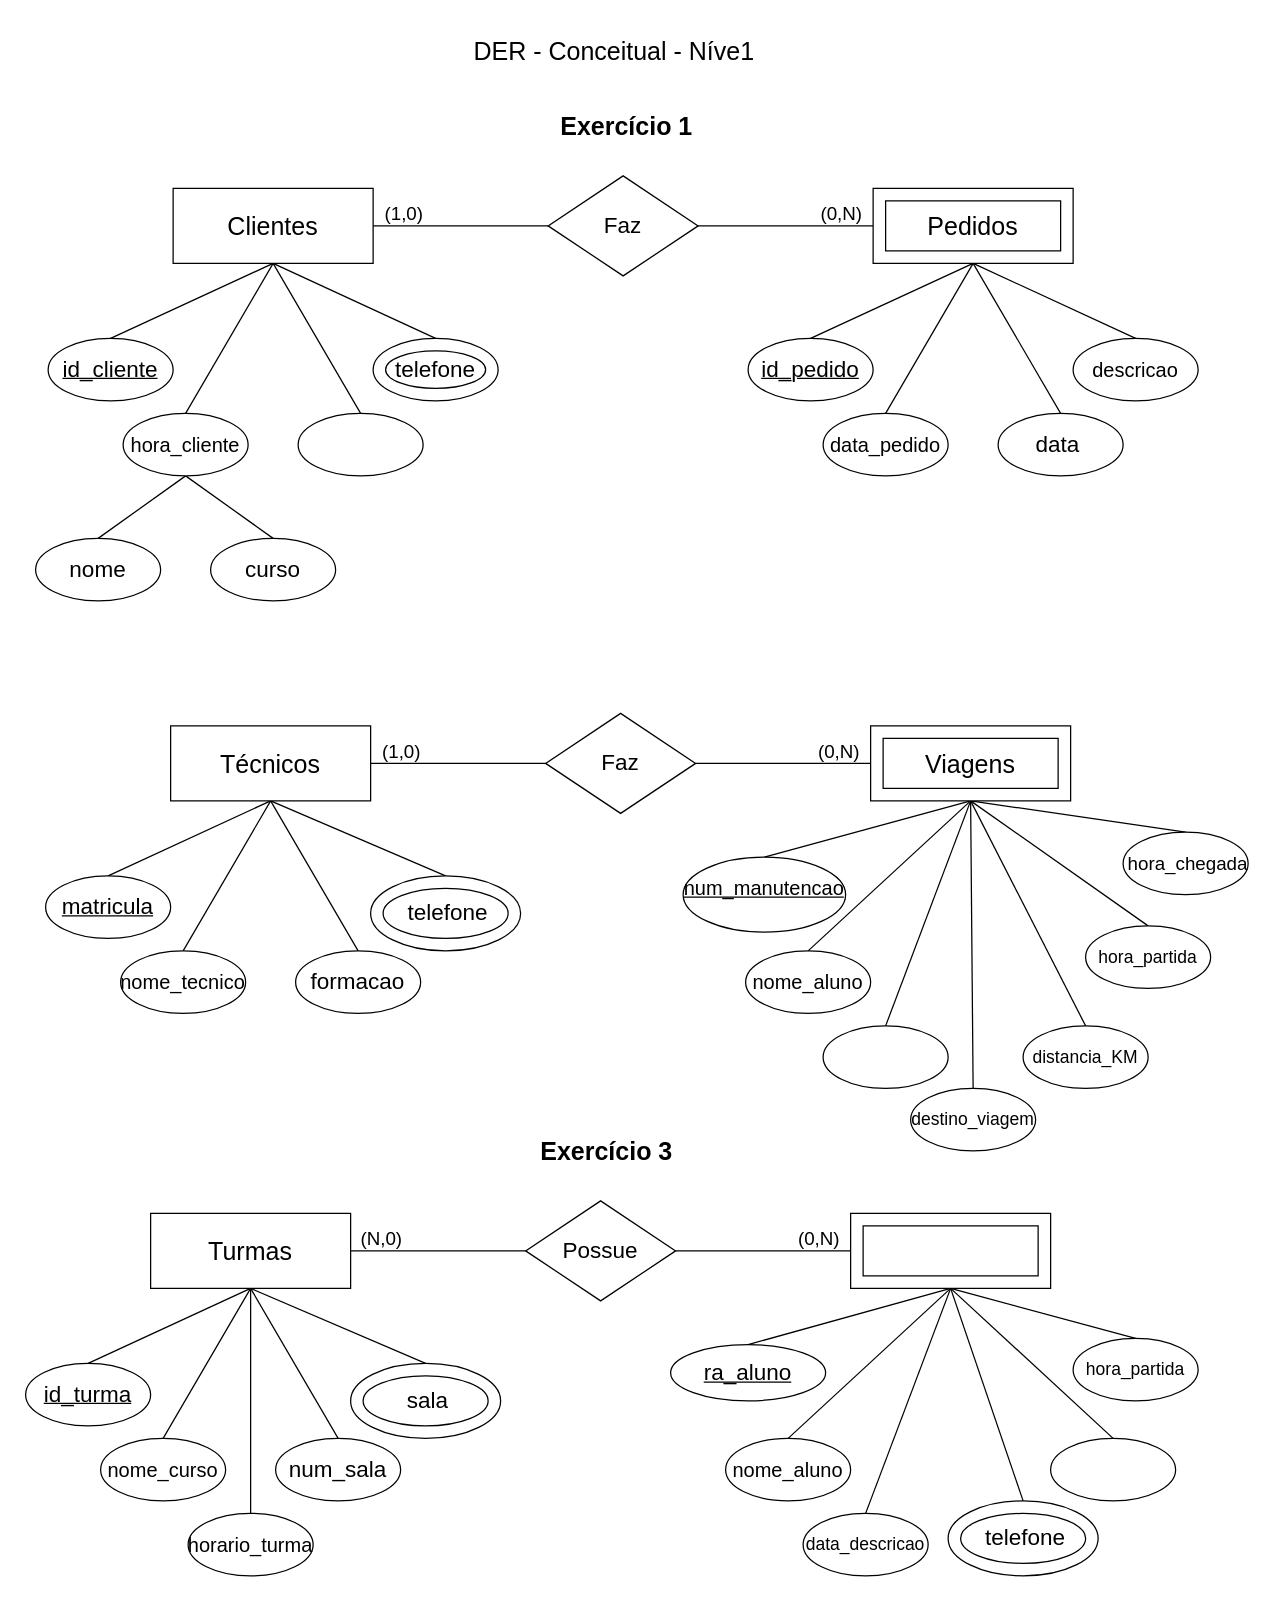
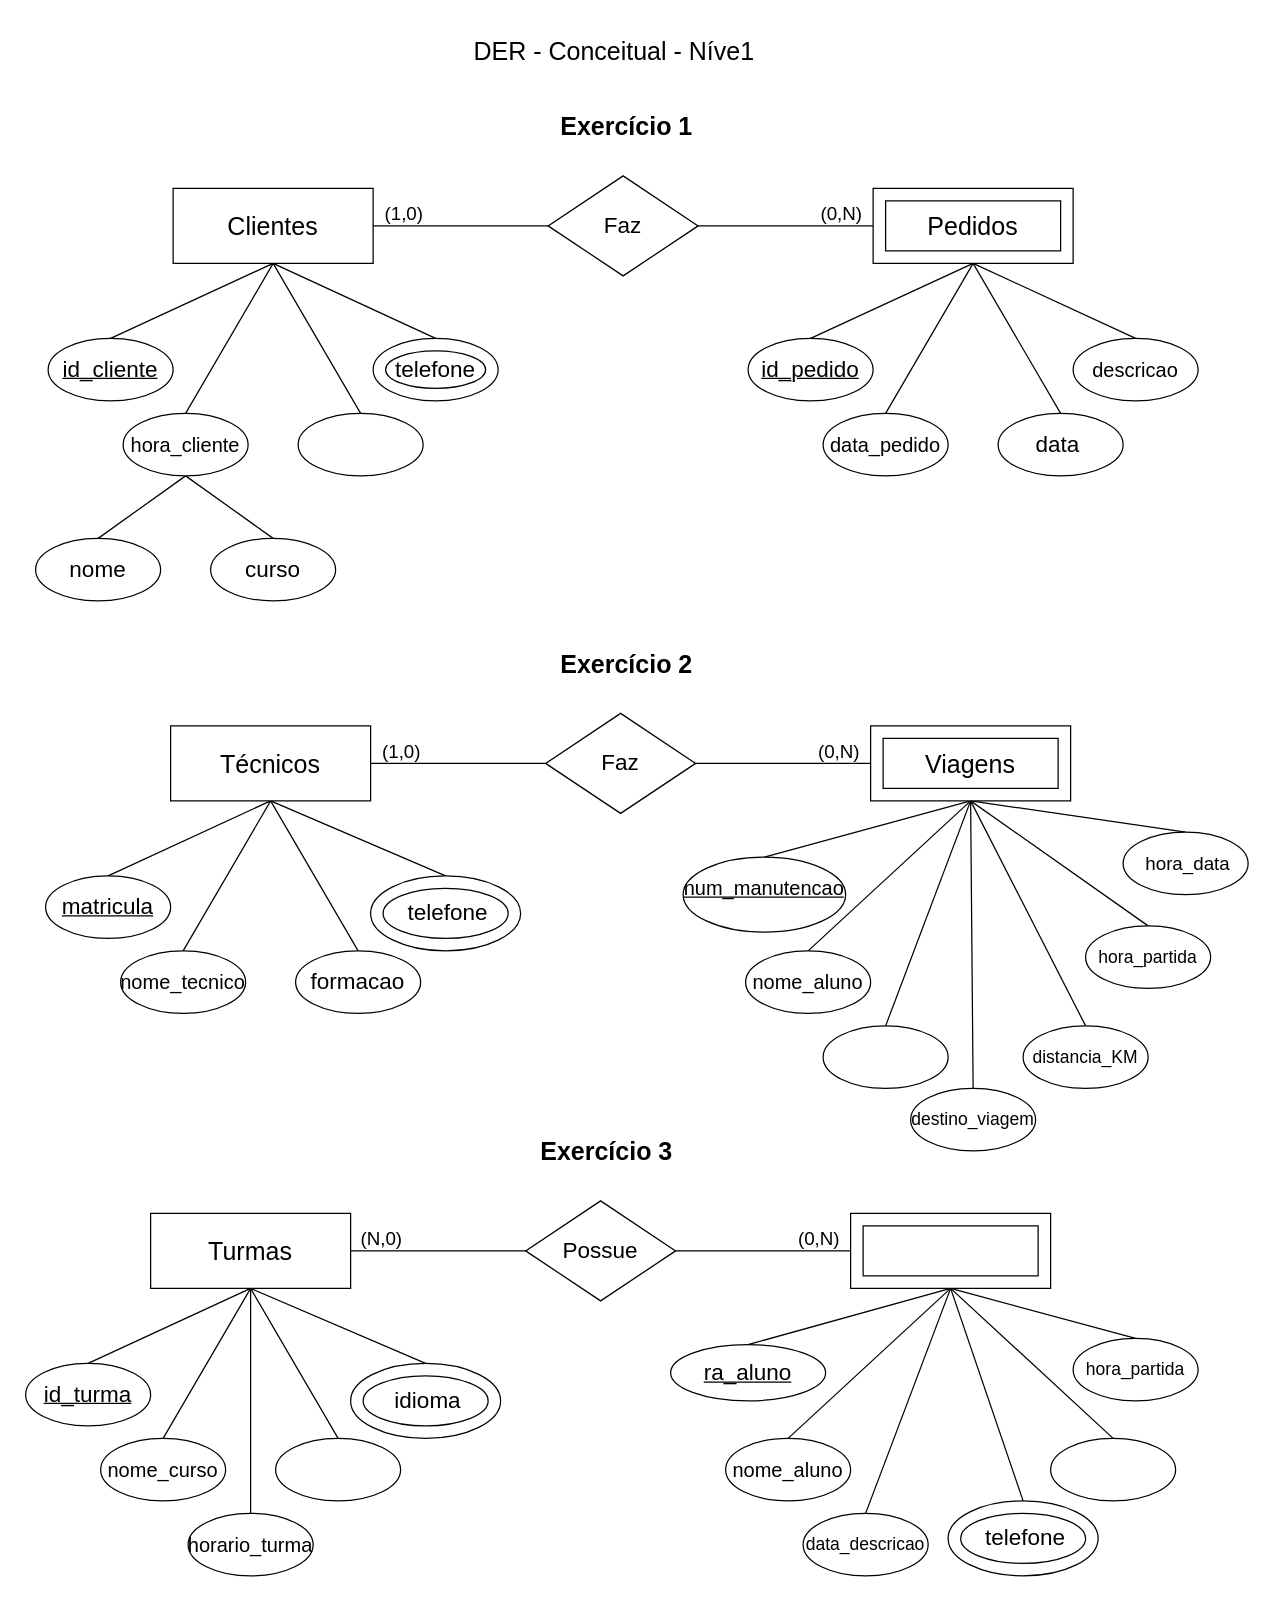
+ <mxCell id="83" value="&lt;b&gt;Exercício 2&lt;br&gt;&lt;/b&gt;" style="text;html=1;strokeColor=none;fillColor=none;align=center;verticalAlign=middle;whiteSpace=wrap;rounded=0;fontSize=20;" vertex="1" parent="1"><mxGeometry x="376" y="510" width="250" height="40" as="geometry" /></mxCell>
- <mxCell id="79" value="hora_chegada" style="text;html=1;strokeColor=none;fillColor=none;align=center;verticalAlign=middle;whiteSpace=wrap;rounded=0;fontSize=15;" vertex="1" parent="1"><mxGeometry x="910" y="675" width="80" height="30" as="geometry" /></mxCell>
+ <mxCell id="79" value="hora_data" style="text;html=1;strokeColor=none;fillColor=none;align=center;verticalAlign=middle;whiteSpace=wrap;rounded=0;fontSize=15;" vertex="1" parent="1"><mxGeometry x="910" y="675" width="80" height="30" as="geometry" /></mxCell>
- <mxCell id="117" value="sala" style="text;html=1;strokeColor=none;fillColor=none;align=center;verticalAlign=middle;whiteSpace=wrap;rounded=0;fontSize=18;" vertex="1" parent="1"><mxGeometry x="302" y="1105" width="80" height="30" as="geometry" /></mxCell>
+ <mxCell id="117" value="idioma" style="text;html=1;strokeColor=none;fillColor=none;align=center;verticalAlign=middle;whiteSpace=wrap;rounded=0;fontSize=18;" vertex="1" parent="1"><mxGeometry x="302" y="1105" width="80" height="30" as="geometry" /></mxCell>
- <mxCell id="115" value="num_sala" style="text;html=1;strokeColor=none;fillColor=none;align=center;verticalAlign=middle;whiteSpace=wrap;rounded=0;fontSize=18;" vertex="1" parent="1"><mxGeometry x="230" y="1160" width="80" height="30" as="geometry" /></mxCell>
